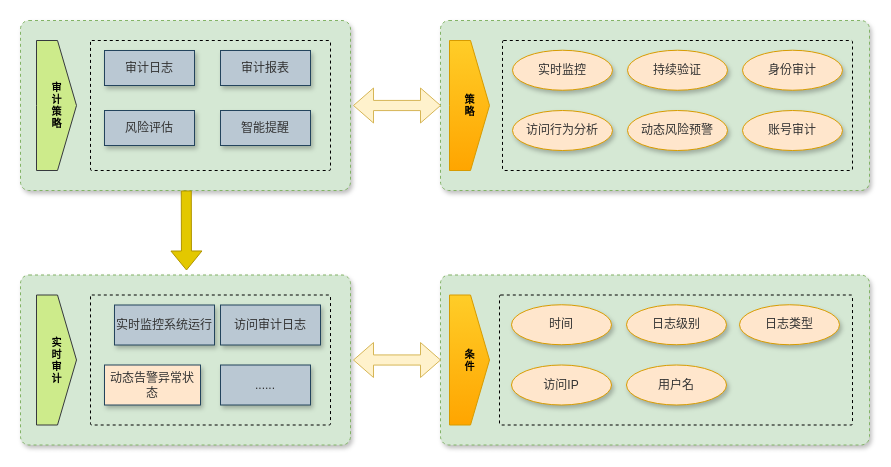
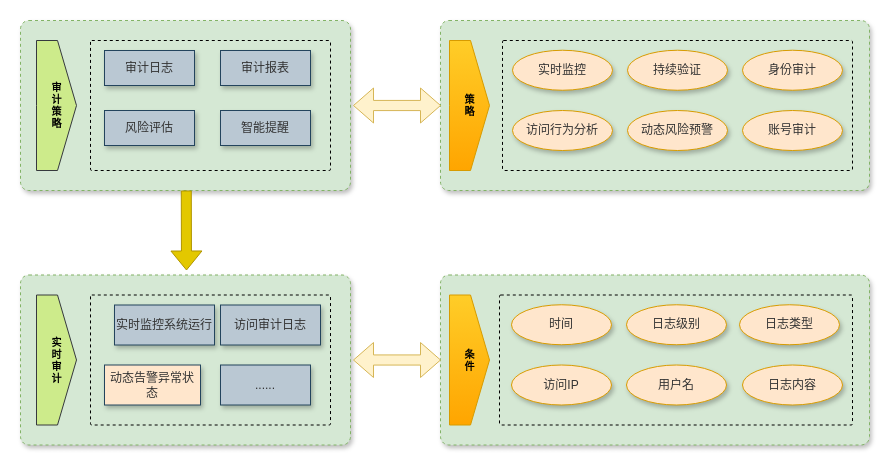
+ <mxCell id="20" value="&lt;span style=&quot;color: rgb(51, 51, 51);&quot;&gt;&lt;font style=&quot;font-size: 12px;&quot;&gt;日志内容&lt;/font&gt;&lt;/span&gt;" style="ellipse;whiteSpace=wrap;html=1;shadow=1;fontSize=10;fillColor=#ffe6cc;strokeColor=#d79b00;" parent="1" vertex="1"><mxGeometry x="742" y="364.5" width="100" height="40" as="geometry" /></mxCell>
